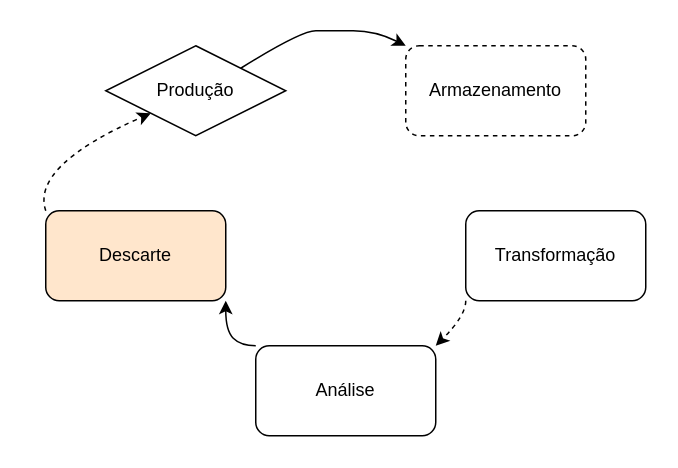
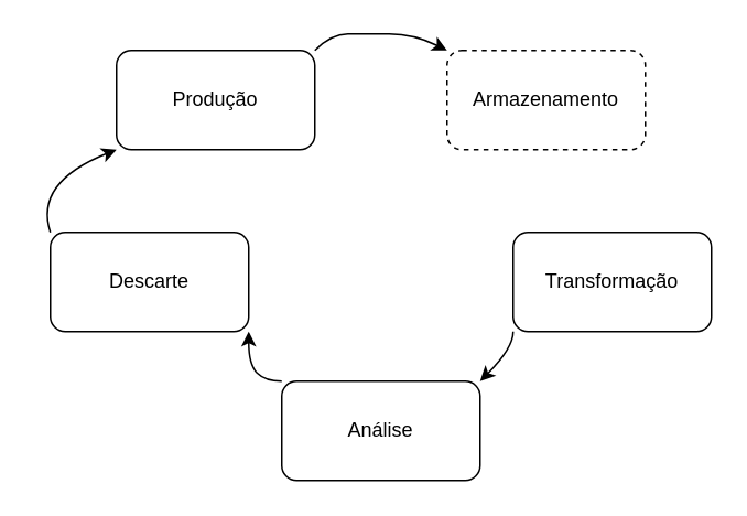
- <mxCell id="2" value="Produção" style="rhombus;whiteSpace=wrap;html=1;" vertex="1" parent="1"><mxGeometry x="70" y="30" width="120" height="60" as="geometry" /></mxCell>
+ <mxCell id="2" value="Produção" style="rounded=1;whiteSpace=wrap;html=1;" vertex="1" parent="1"><mxGeometry x="70" y="30" width="120" height="60" as="geometry" /></mxCell>
- <mxCell id="10" value="" style="curved=1;endArrow=classic;html=1;rounded=0;entryX=0;entryY=1;entryDx=0;entryDy=0;exitX=0;exitY=0;exitDx=0;exitDy=0;dashed=1;" edge="1" parent="1" source="4" target="2"><mxGeometry width="50" height="50" relative="1" as="geometry"><mxPoint x="400" y="85" as="sourcePoint" /><mxPoint x="410" y="150" as="targetPoint" /><Array as="points"><mxPoint x="20" y="110" /></Array></mxGeometry></mxCell>
+ <mxCell id="10" value="" style="curved=1;endArrow=classic;html=1;rounded=0;entryX=0;entryY=1;entryDx=0;entryDy=0;exitX=0;exitY=0;exitDx=0;exitDy=0;" edge="1" parent="1" source="4" target="2"><mxGeometry width="50" height="50" relative="1" as="geometry"><mxPoint x="400" y="85" as="sourcePoint" /><mxPoint x="410" y="150" as="targetPoint" /><Array as="points"><mxPoint x="20" y="110" /></Array></mxGeometry></mxCell>
- <mxCell id="4" value="Descarte" style="rounded=1;whiteSpace=wrap;html=1;fillColor=#ffe6cc;" vertex="1" parent="1"><mxGeometry x="30" y="140" width="120" height="60" as="geometry" /></mxCell>
+ <mxCell id="4" value="Descarte" style="rounded=1;whiteSpace=wrap;html=1;" vertex="1" parent="1"><mxGeometry x="30" y="140" width="120" height="60" as="geometry" /></mxCell>
- <mxCell id="8" value="" style="curved=1;endArrow=classic;html=1;rounded=0;entryX=1;entryY=0;entryDx=0;entryDy=0;exitX=0;exitY=1;exitDx=0;exitDy=0;dashed=1;" edge="1" parent="1" source="5" target="6"><mxGeometry width="50" height="50" relative="1" as="geometry"><mxPoint x="310" y="260" as="sourcePoint" /><mxPoint x="360" y="210" as="targetPoint" /><Array as="points"><mxPoint x="310" y="210" /></Array></mxGeometry></mxCell>
+ <mxCell id="8" value="" style="curved=1;endArrow=classic;html=1;rounded=0;entryX=1;entryY=0;entryDx=0;entryDy=0;exitX=0;exitY=1;exitDx=0;exitDy=0;" edge="1" parent="1" source="5" target="6"><mxGeometry width="50" height="50" relative="1" as="geometry"><mxPoint x="310" y="260" as="sourcePoint" /><mxPoint x="360" y="210" as="targetPoint" /><Array as="points"><mxPoint x="310" y="210" /></Array></mxGeometry></mxCell>
